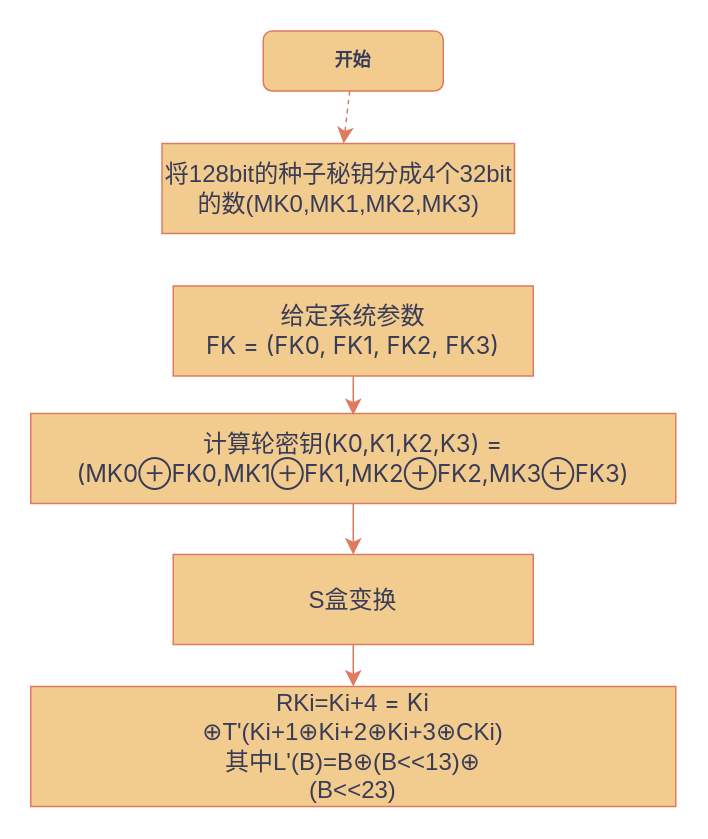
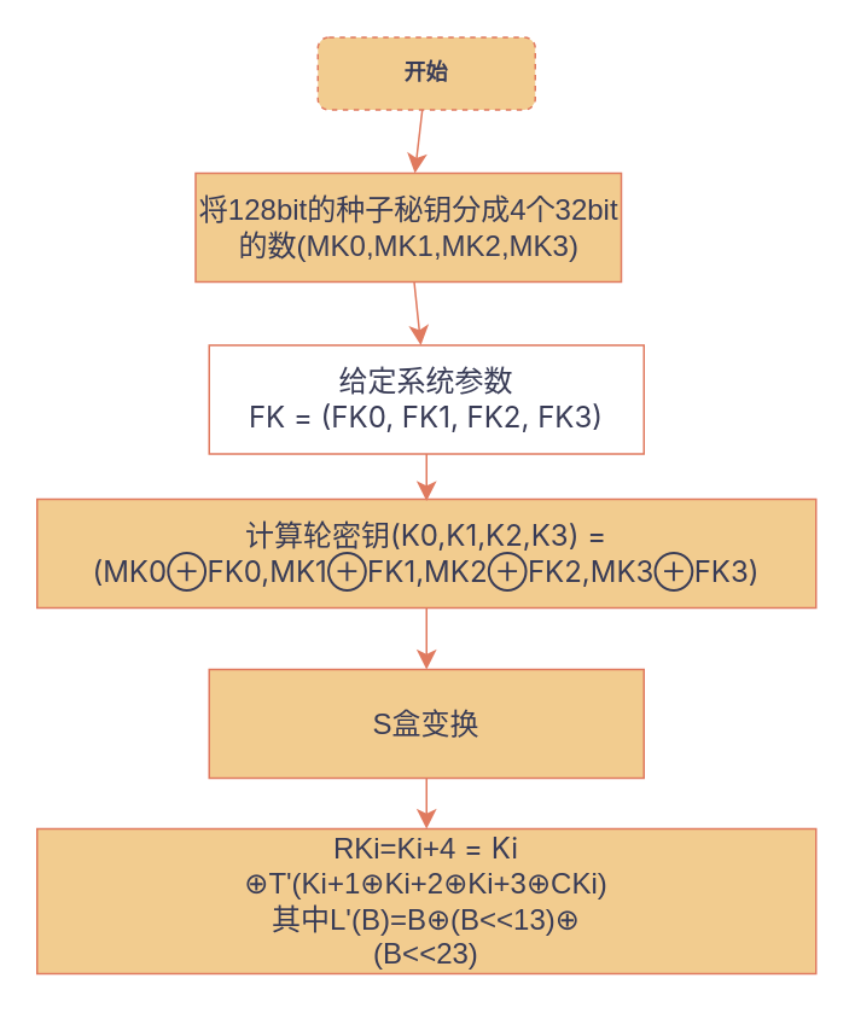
- <mxCell id="3" value="&lt;b&gt;开始&lt;/b&gt;" style="rounded=1;whiteSpace=wrap;html=1;fontSize=12;glass=0;strokeWidth=1;shadow=0;labelBackgroundColor=none;fillColor=#F2CC8F;strokeColor=#E07A5F;fontColor=#393C56;" parent="1" vertex="1"><mxGeometry x="175" y="20" width="120" height="40" as="geometry" /></mxCell>
+ <mxCell id="3" value="&lt;b&gt;开始&lt;/b&gt;" style="rounded=1;whiteSpace=wrap;html=1;fontSize=12;glass=0;strokeWidth=1;shadow=0;labelBackgroundColor=none;fillColor=#F2CC8F;strokeColor=#E07A5F;fontColor=#393C56;dashed=1;" parent="1" vertex="1"><mxGeometry x="175" y="20" width="120" height="40" as="geometry" /></mxCell>
- <mxCell id="2" value="" style="edgeStyle=none;curved=1;rounded=0;orthogonalLoop=1;jettySize=auto;html=1;fontSize=12;startSize=8;endSize=8;labelBackgroundColor=none;strokeColor=#E07A5F;fontColor=default;dashed=1;" parent="1" source="3" target="5" edge="1"><mxGeometry relative="1" as="geometry" /></mxCell>
+ <mxCell id="2" value="" style="edgeStyle=none;curved=1;rounded=0;orthogonalLoop=1;jettySize=auto;html=1;fontSize=12;startSize=8;endSize=8;labelBackgroundColor=none;strokeColor=#E07A5F;fontColor=default;" parent="1" source="3" target="5" edge="1"><mxGeometry relative="1" as="geometry" /></mxCell>
+ <mxCell id="4" value="" style="edgeStyle=none;curved=1;rounded=0;orthogonalLoop=1;jettySize=auto;html=1;fontSize=12;startSize=8;endSize=8;labelBackgroundColor=none;strokeColor=#E07A5F;fontColor=default;" parent="1" source="5" target="7" edge="1"><mxGeometry relative="1" as="geometry" /></mxCell>
- <mxCell id="7" value="给定系统参数&lt;br data-darkreader-inline-outline=&quot;&quot; style=&quot;-webkit-tap-highlight-color: rgba(0, 0, 0, 0); outline: none; box-sizing: border-box; font-family: -apple-system, &amp;quot;SF UI Text&amp;quot;, Arial, &amp;quot;PingFang SC&amp;quot;, &amp;quot;Hiragino Sans GB&amp;quot;, &amp;quot;Microsoft YaHei&amp;quot;, &amp;quot;WenQuanYi Micro Hei&amp;quot;, sans-serif, SimHei, SimSun; text-align: left; --darkreader-inline-outline: initial;&quot;&gt;&lt;span style=&quot;font-family: -apple-system, &amp;quot;SF UI Text&amp;quot;, Arial, &amp;quot;PingFang SC&amp;quot;, &amp;quot;Hiragino Sans GB&amp;quot;, &amp;quot;Microsoft YaHei&amp;quot;, &amp;quot;WenQuanYi Micro Hei&amp;quot;, sans-serif, SimHei, SimSun; text-align: left;&quot;&gt;FK = (FK0, FK1, FK2, FK3)&lt;/span&gt;" style="whiteSpace=wrap;html=1;fontSize=16;rounded=0;labelBackgroundColor=none;fillColor=#F2CC8F;strokeColor=#E07A5F;fontColor=#393C56;" parent="1" vertex="1"><mxGeometry x="115" y="190" width="240" height="60" as="geometry" /></mxCell>
+ <mxCell id="7" value="给定系统参数&lt;br data-darkreader-inline-outline=&quot;&quot; style=&quot;-webkit-tap-highlight-color: rgba(0, 0, 0, 0); outline: none; box-sizing: border-box; font-family: -apple-system, &amp;quot;SF UI Text&amp;quot;, Arial, &amp;quot;PingFang SC&amp;quot;, &amp;quot;Hiragino Sans GB&amp;quot;, &amp;quot;Microsoft YaHei&amp;quot;, &amp;quot;WenQuanYi Micro Hei&amp;quot;, sans-serif, SimHei, SimSun; text-align: left; --darkreader-inline-outline: initial;&quot;&gt;&lt;span style=&quot;font-family: -apple-system, &amp;quot;SF UI Text&amp;quot;, Arial, &amp;quot;PingFang SC&amp;quot;, &amp;quot;Hiragino Sans GB&amp;quot;, &amp;quot;Microsoft YaHei&amp;quot;, &amp;quot;WenQuanYi Micro Hei&amp;quot;, sans-serif, SimHei, SimSun; text-align: left;&quot;&gt;FK = (FK0, FK1, FK2, FK3)&lt;/span&gt;" style="whiteSpace=wrap;html=1;fontSize=16;rounded=0;labelBackgroundColor=none;fillColor=#ffffff;strokeColor=#E07A5F;fontColor=#393C56;" parent="1" vertex="1"><mxGeometry x="115" y="190" width="240" height="60" as="geometry" /></mxCell>
